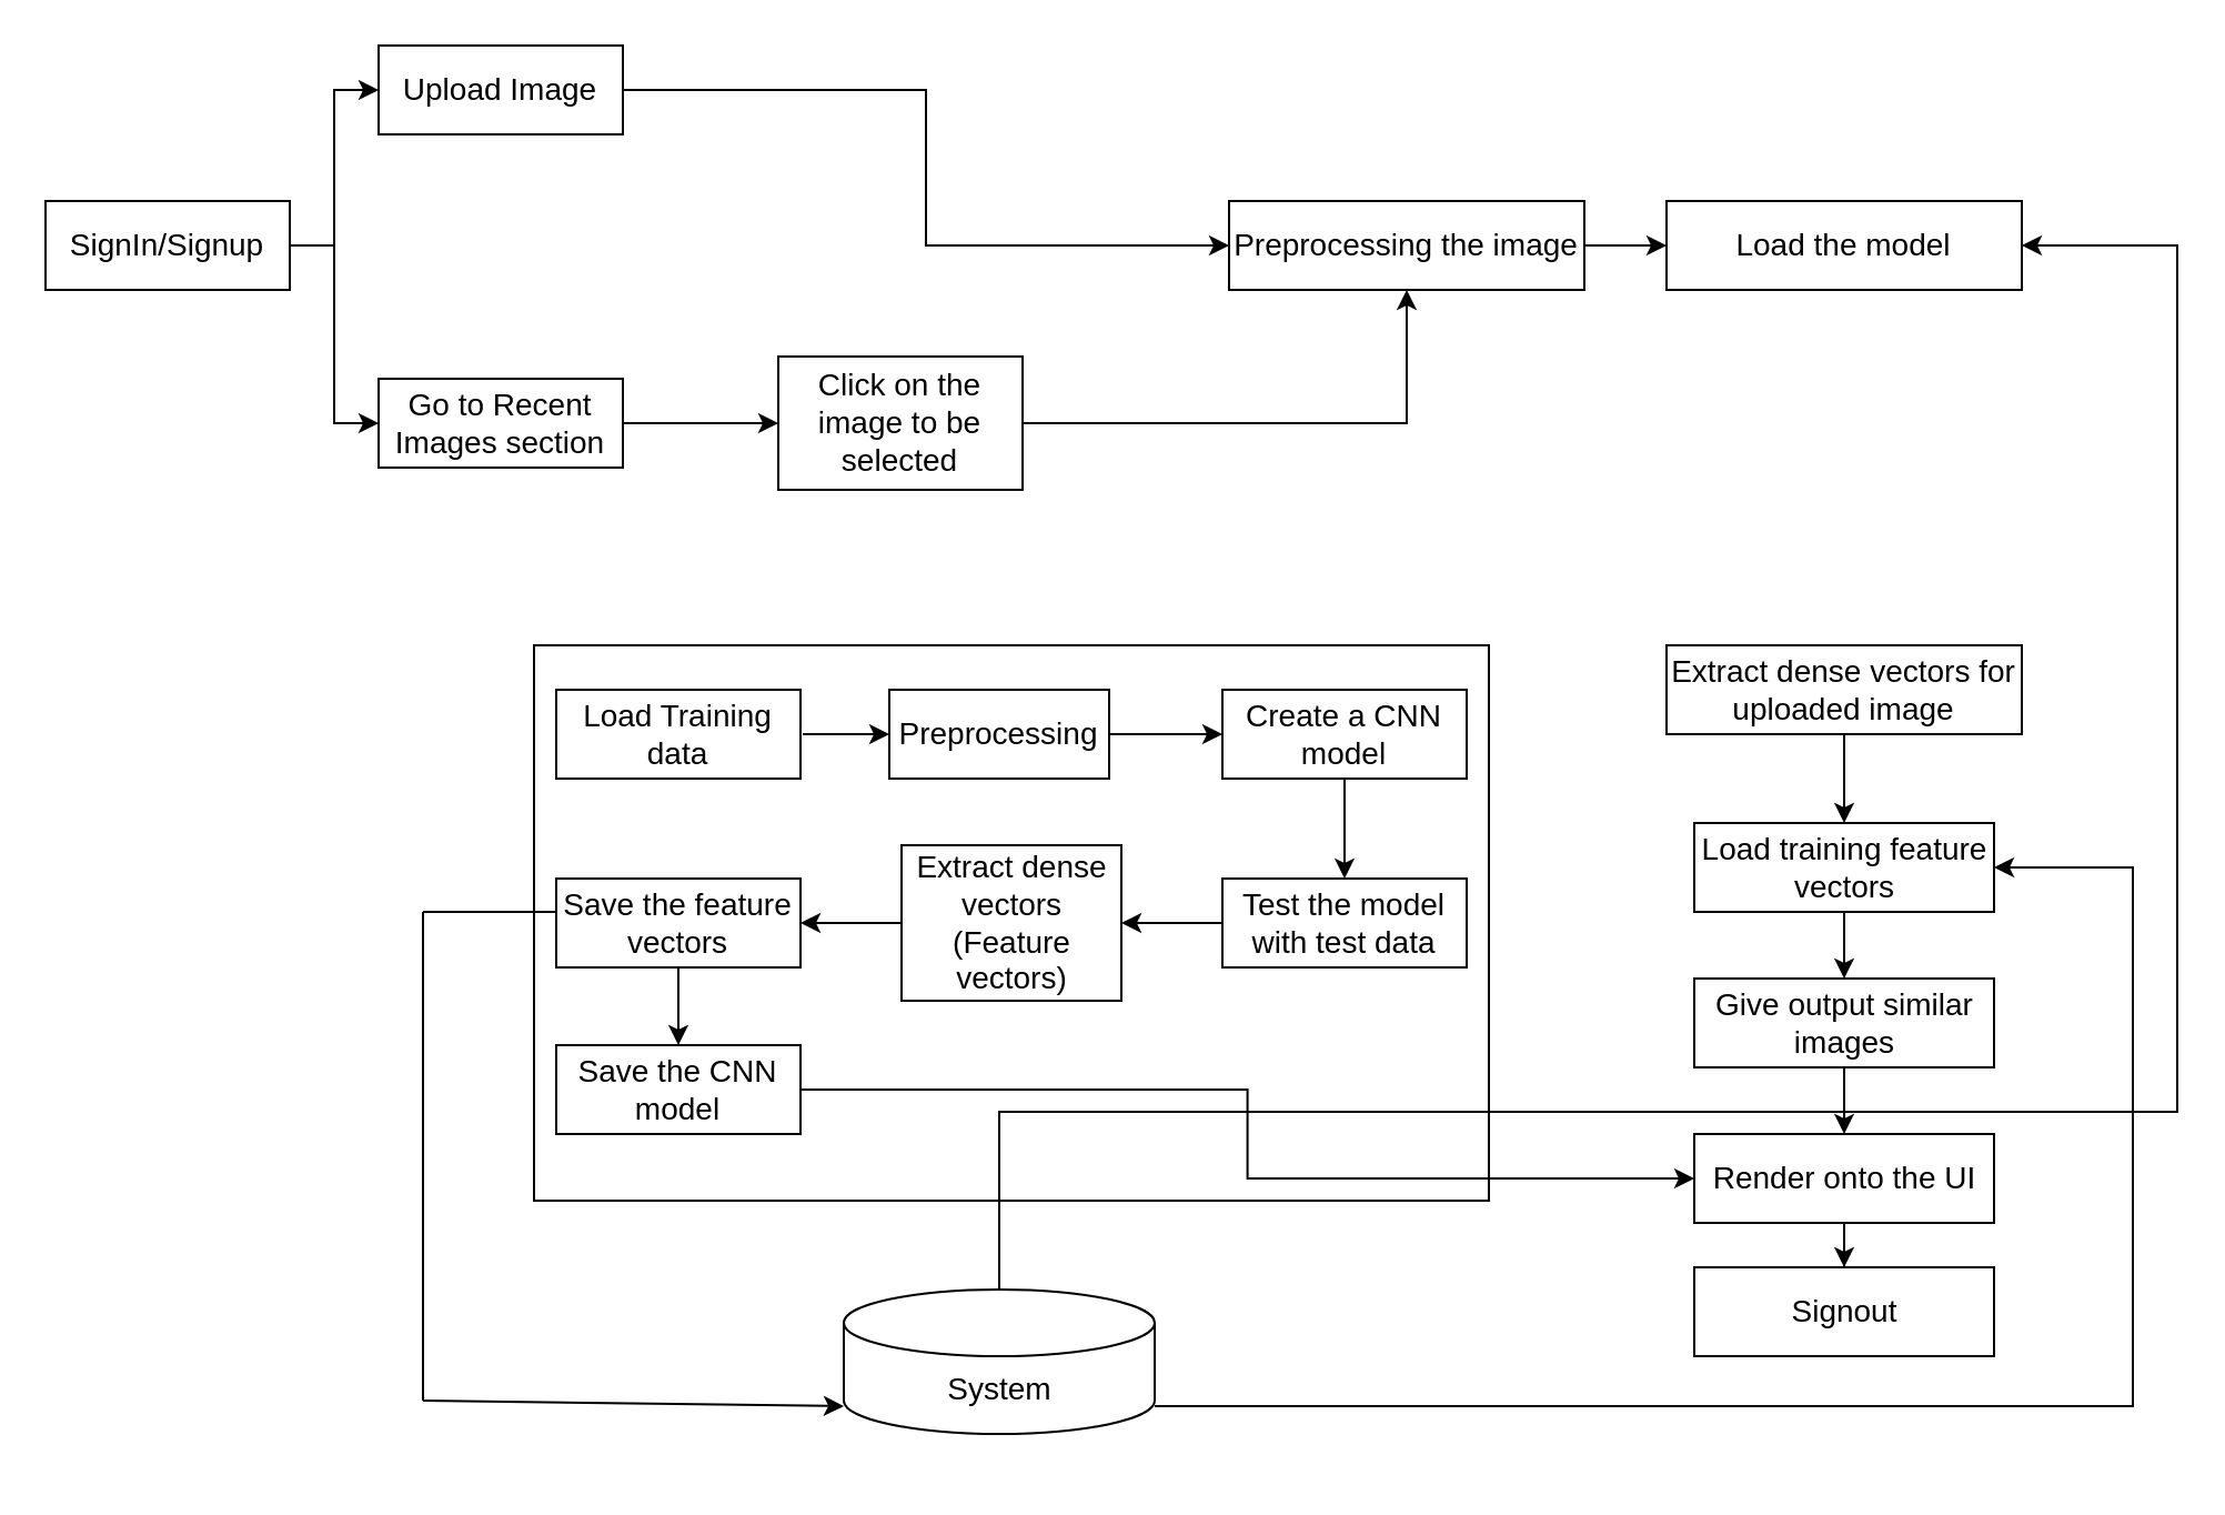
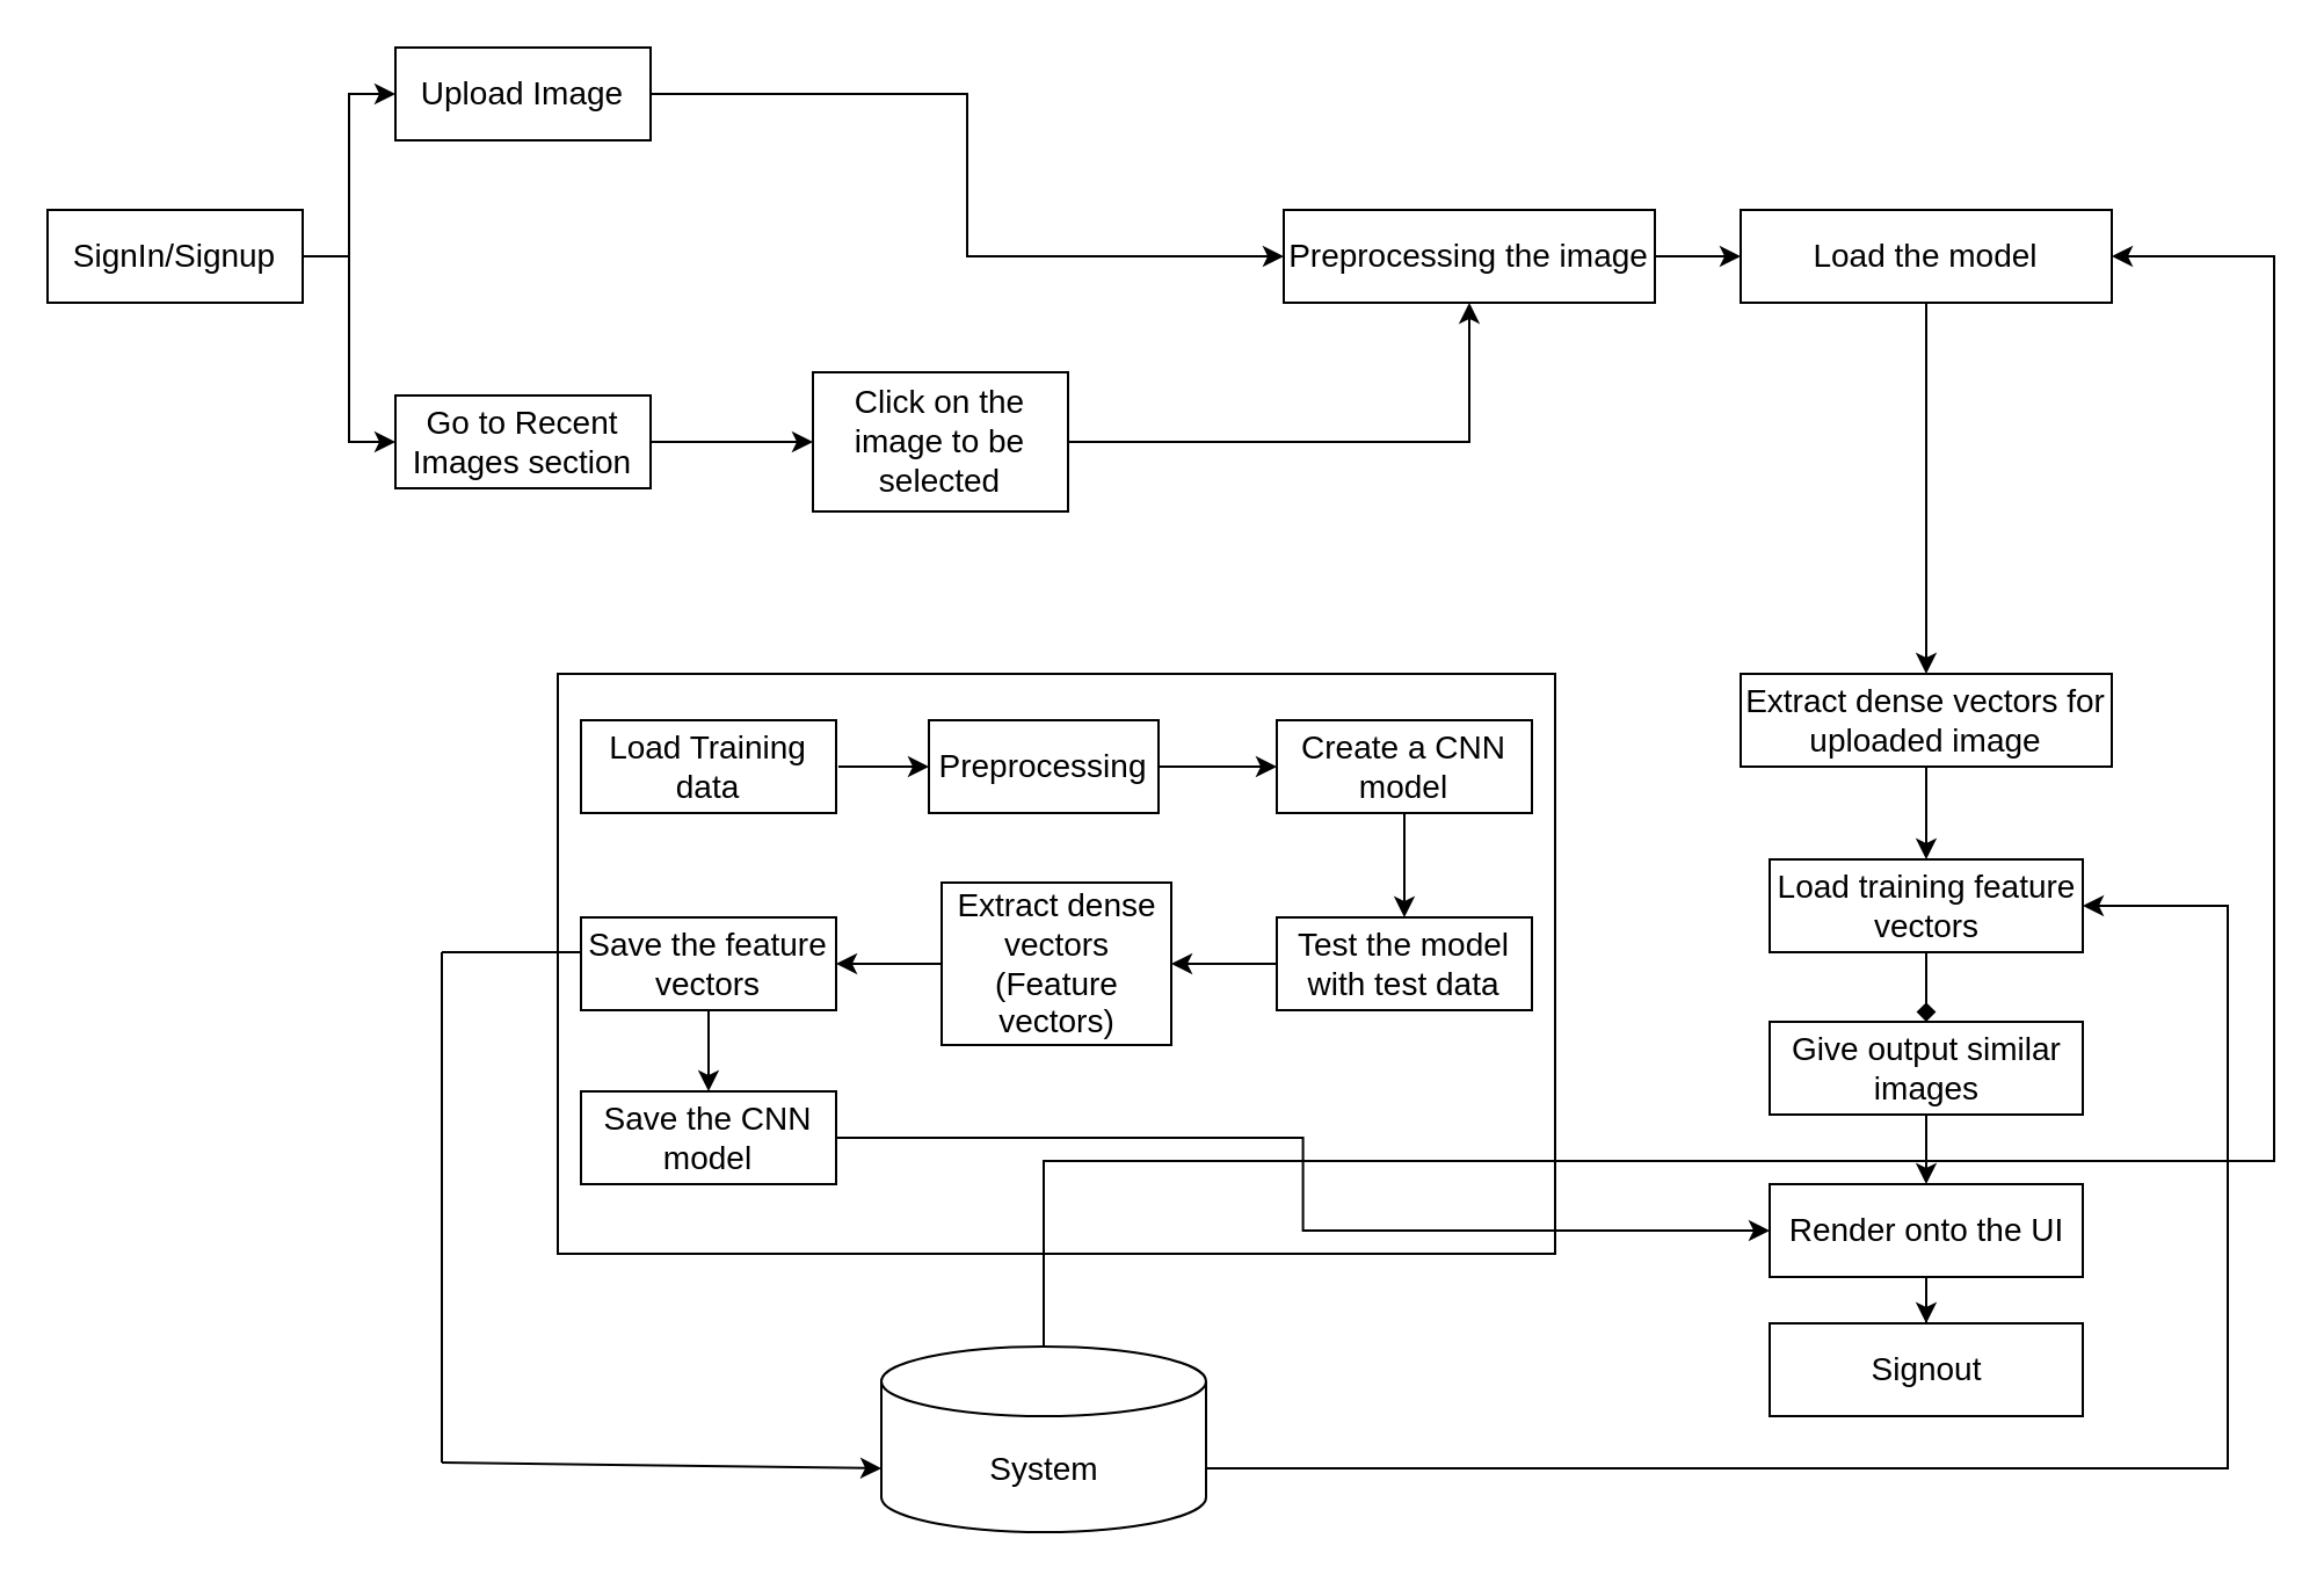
+ <mxCell id="3" style="edgeStyle=orthogonalEdgeStyle;rounded=0;orthogonalLoop=1;jettySize=auto;html=1;entryX=0.5;entryY=0;entryDx=0;entryDy=0;fontSize=14;" edge="1" parent="1" source="4" target="7"><mxGeometry relative="1" as="geometry" /></mxCell>
- <mxCell id="28" style="edgeStyle=orthogonalEdgeStyle;rounded=0;orthogonalLoop=1;jettySize=auto;html=1;entryX=0.5;entryY=0;entryDx=0;entryDy=0;fontSize=14;" edge="1" parent="1" source="29" target="34"><mxGeometry relative="1" as="geometry" /></mxCell>
+ <mxCell id="28" style="edgeStyle=orthogonalEdgeStyle;rounded=0;orthogonalLoop=1;jettySize=auto;html=1;entryX=0.5;entryY=0;entryDx=0;entryDy=0;fontSize=14;endArrow=diamond;" edge="1" parent="1" source="29" target="34"><mxGeometry relative="1" as="geometry" /></mxCell>
- <mxCell id="27" value="System" style="shape=cylinder3;whiteSpace=wrap;html=1;boundedLbl=1;backgroundOutline=1;size=15;labelBackgroundColor=none;fontSize=14;" vertex="1" parent="1"><mxGeometry x="379.5" y="580" width="140" height="65" as="geometry" /></mxCell>
+ <mxCell id="27" value="System" style="shape=cylinder3;whiteSpace=wrap;html=1;boundedLbl=1;backgroundOutline=1;size=15;labelBackgroundColor=none;fontSize=14;" vertex="1" parent="1"><mxGeometry x="379.5" y="580" width="140" height="80" as="geometry" /></mxCell>
